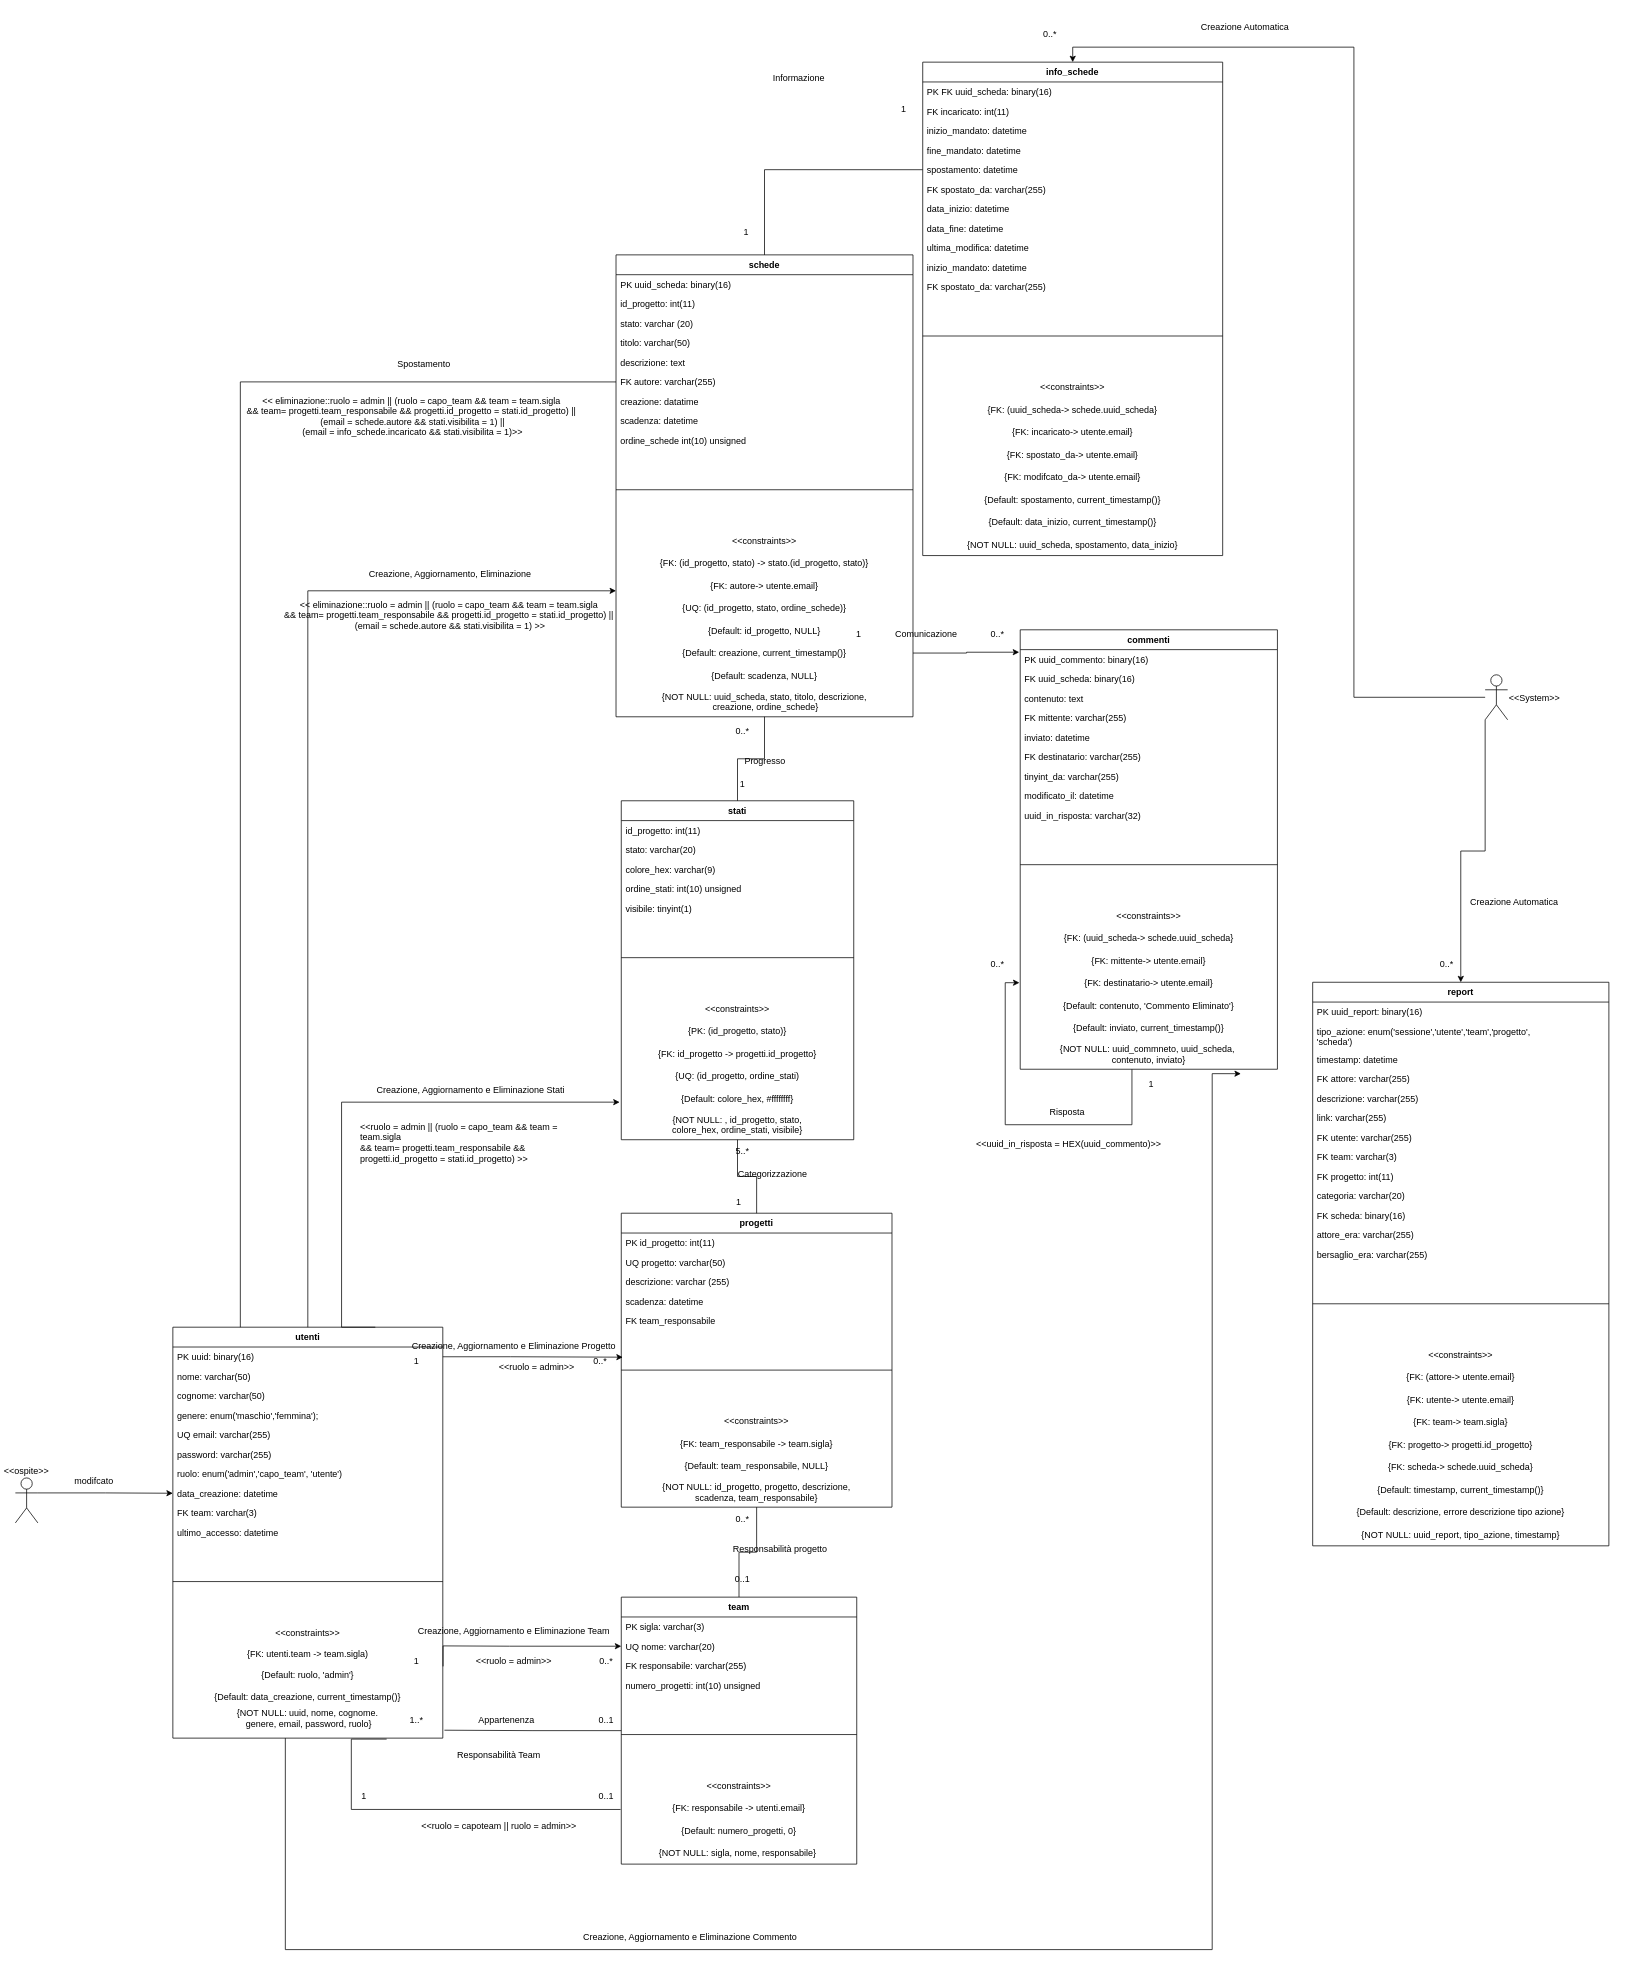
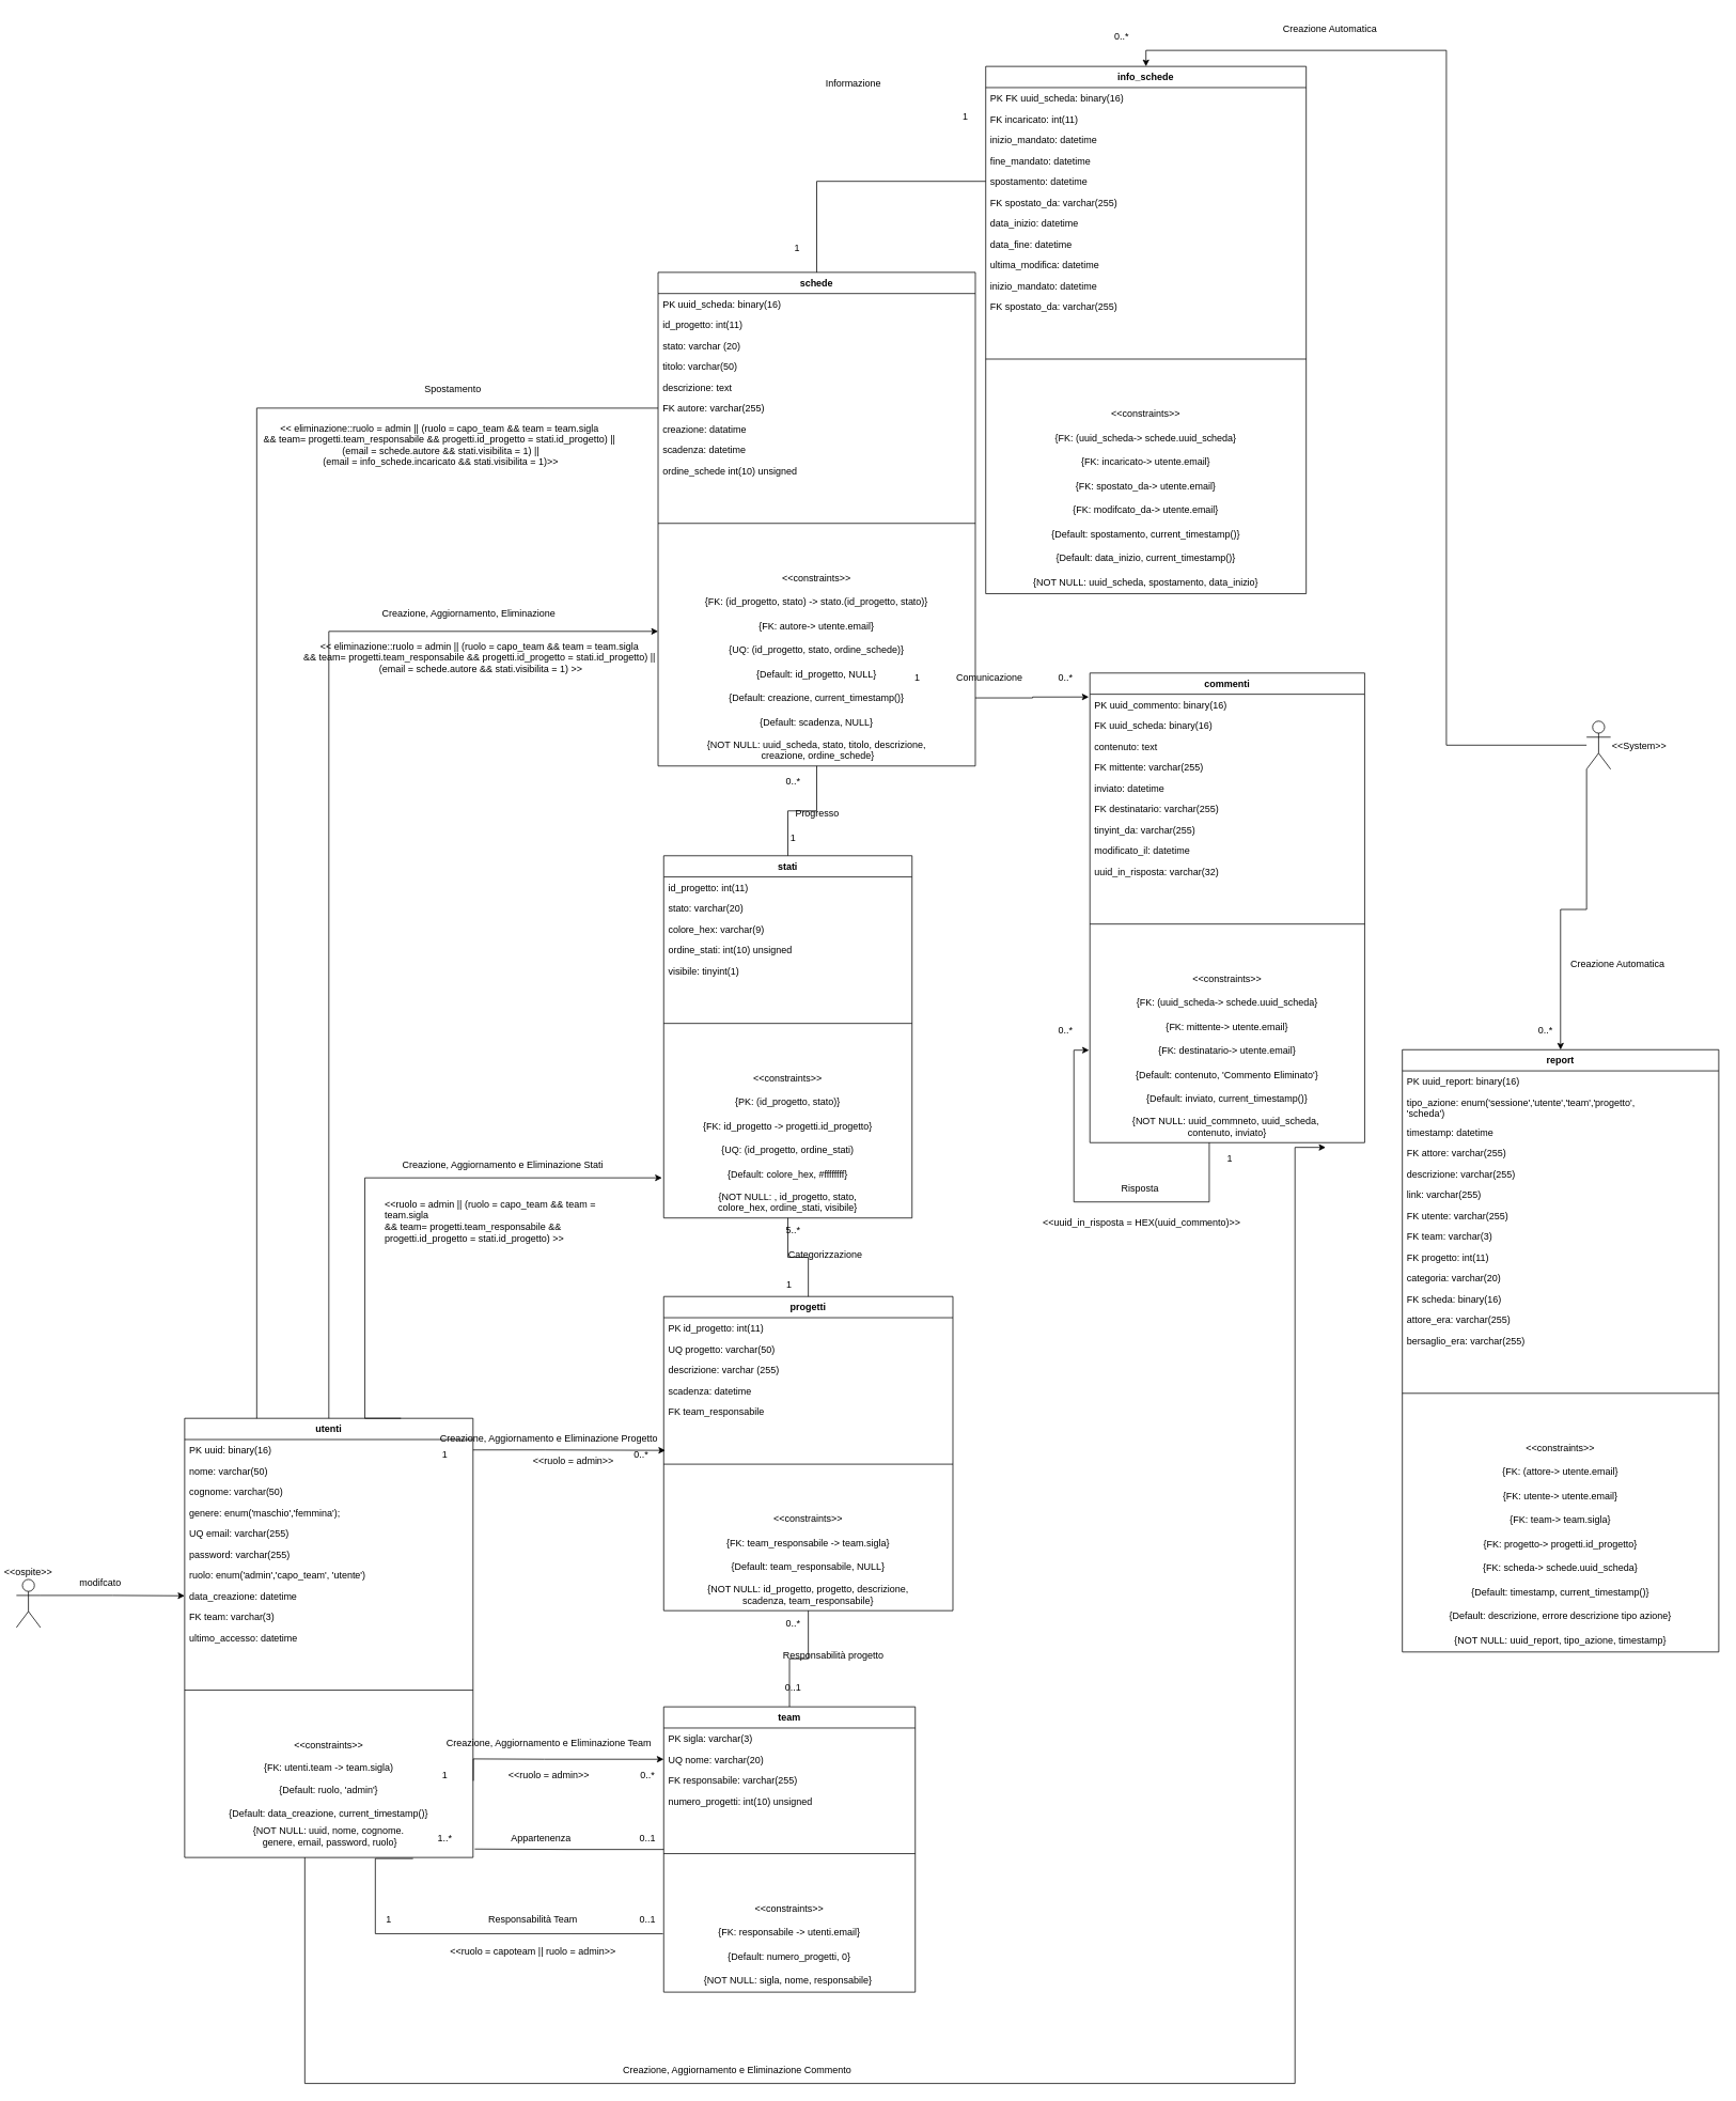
- <mxCell id="171" value="Creazione, Aggiornamento, Eliminazione" style="text;align=center;verticalAlign=middle;resizable=0;points=[];autosize=1;strokeColor=none;fillColor=none;fontSize=12;" vertex="1" parent="1"><mxGeometry x="480" y="749" width="240" height="30" as="geometry" /></mxCell>
+ <mxCell id="171" value="Creazione, Aggiornamento, Eliminazione" style="text;align=center;verticalAlign=middle;resizable=0;points=[];autosize=1;strokeColor=none;fillColor=none;fontSize=12;" vertex="1" parent="1"><mxGeometry x="465" y="749" width="240" height="30" as="geometry" /></mxCell>
- <mxCell id="54" value="Responsabilità Team" style="text;align=center;verticalAlign=middle;resizable=0;points=[];autosize=1;strokeColor=none;fillColor=none;fontSize=12;" vertex="1" parent="1"><mxGeometry x="600" y="2324" width="130" height="30" as="geometry" /></mxCell>
+ <mxCell id="54" value="Responsabilità Team" style="text;align=center;verticalAlign=middle;resizable=0;points=[];autosize=1;strokeColor=none;fillColor=none;fontSize=12;" vertex="1" parent="1"><mxGeometry x="600" y="2379" width="130" height="30" as="geometry" /></mxCell>
